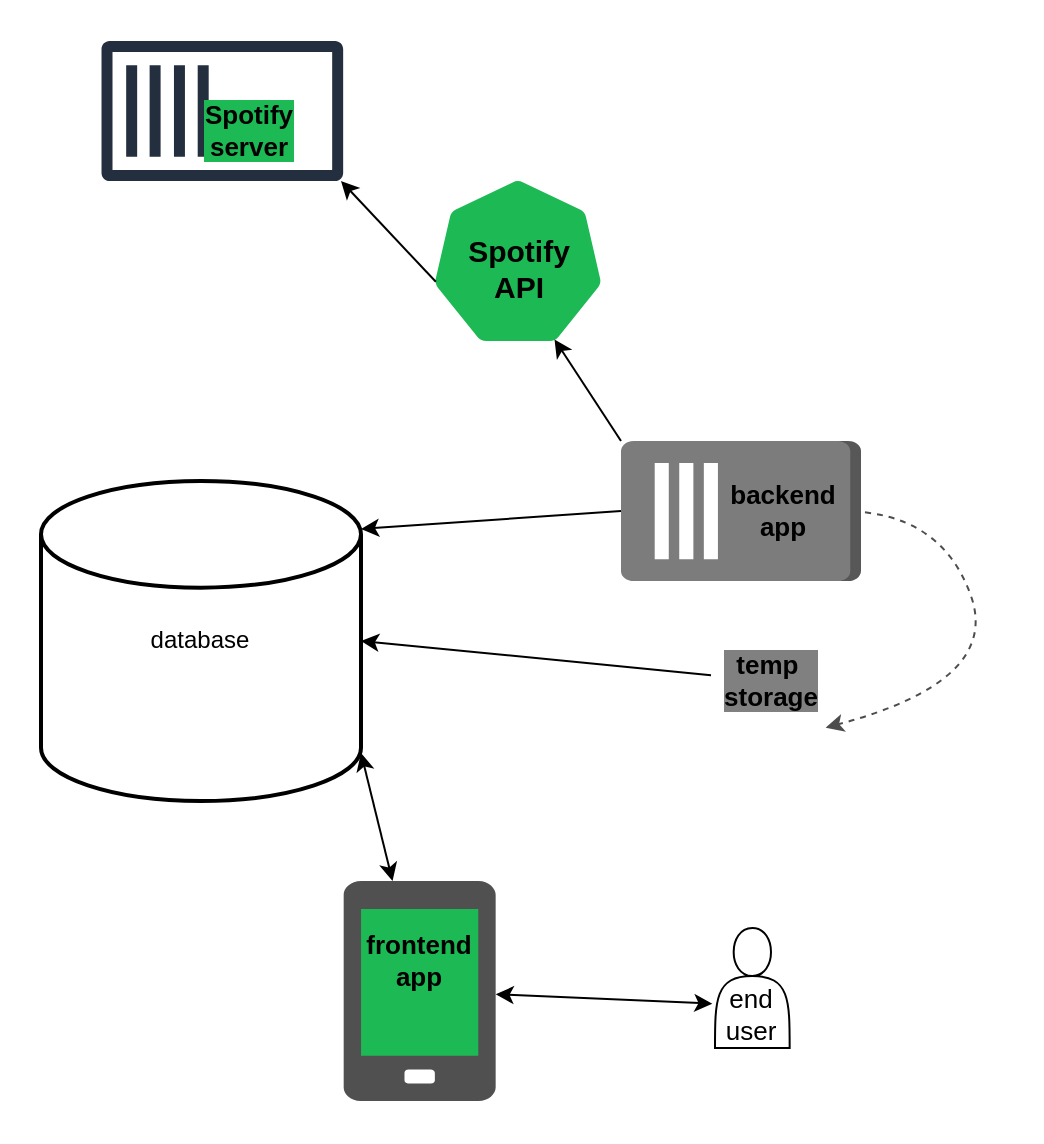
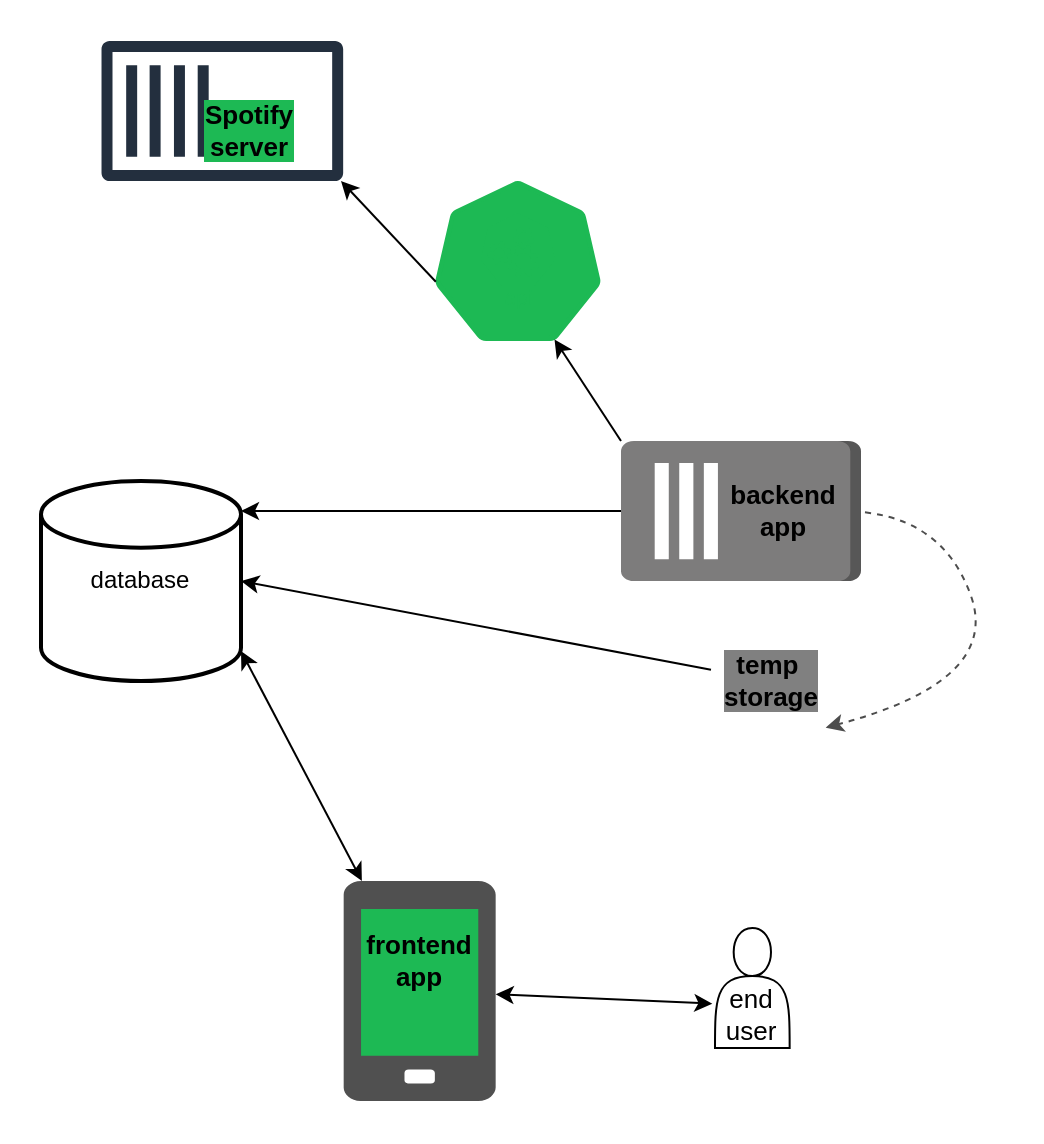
- <mxCell id="10" value="&lt;font style=&quot;font-size: 15px&quot;&gt;&lt;b&gt;Spotify&lt;br&gt;API&lt;/b&gt;&lt;/font&gt;" style="text;html=1;align=center;verticalAlign=middle;resizable=0;points=[];autosize=1;strokeColor=none;fillColor=none;" vertex="1" parent="8"><mxGeometry x="6.501" y="23.667" width="70" height="40" as="geometry" /></mxCell>
- <mxCell id="5" value="database" style="strokeWidth=2;html=1;shape=mxgraph.flowchart.database;whiteSpace=wrap;" vertex="1" parent="1"><mxGeometry x="20" y="240" width="160" height="160" as="geometry" /></mxCell>
+ <mxCell id="5" value="database" style="strokeWidth=2;html=1;shape=mxgraph.flowchart.database;whiteSpace=wrap;" vertex="1" parent="1"><mxGeometry x="20" y="240" width="100" height="100" as="geometry" /></mxCell>
